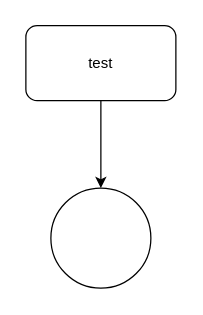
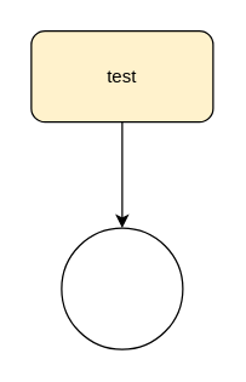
- <mxCell id="3" value="test" style="rounded=1;whiteSpace=wrap;html=1;" parent="1" vertex="1"><mxGeometry x="20" y="20" width="120" height="60" as="geometry" /></mxCell>
+ <mxCell id="3" value="test" style="rounded=1;whiteSpace=wrap;html=1;fillColor=#fff2cc;" parent="1" vertex="1"><mxGeometry x="20" y="20" width="120" height="60" as="geometry" /></mxCell>
